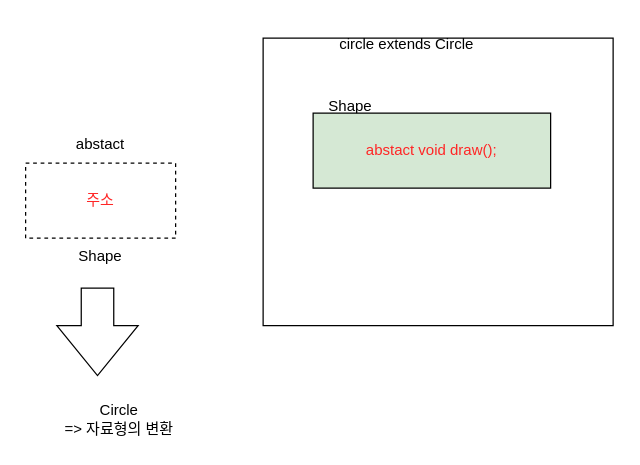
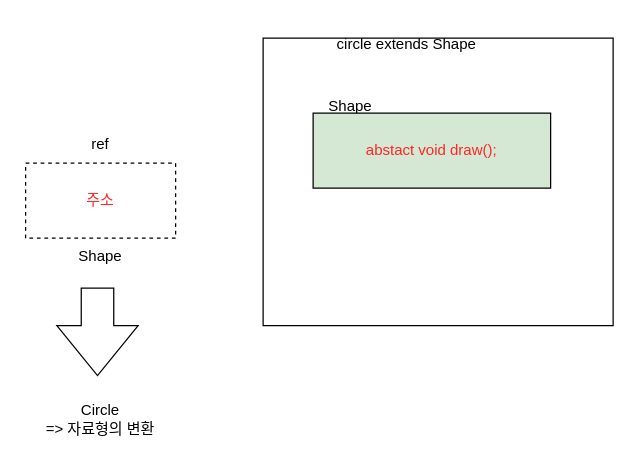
- <mxCell id="8" value="circle extends Circle" style="text;html=1;strokeColor=none;fillColor=none;align=center;verticalAlign=middle;whiteSpace=wrap;rounded=0;" vertex="1" parent="1"><mxGeometry x="240" y="20" width="170" height="30" as="geometry" /></mxCell>
+ <mxCell id="8" value="circle extends Shape" style="text;html=1;strokeColor=none;fillColor=none;align=center;verticalAlign=middle;whiteSpace=wrap;rounded=0;" vertex="1" parent="1"><mxGeometry x="240" y="20" width="170" height="30" as="geometry" /></mxCell>
- <mxCell id="6" value="abstact" style="text;html=1;strokeColor=none;fillColor=none;align=center;verticalAlign=middle;whiteSpace=wrap;rounded=0;" vertex="1" parent="1"><mxGeometry x="50" y="100" width="60" height="30" as="geometry" /></mxCell>
+ <mxCell id="6" value="ref" style="text;html=1;strokeColor=none;fillColor=none;align=center;verticalAlign=middle;whiteSpace=wrap;rounded=0;" vertex="1" parent="1"><mxGeometry x="50" y="100" width="60" height="30" as="geometry" /></mxCell>
- <mxCell id="5" value="Circle&lt;br&gt;=&amp;gt; 자료형의 변환" style="text;html=1;strokeColor=none;fillColor=none;align=center;verticalAlign=middle;whiteSpace=wrap;rounded=0;" vertex="1" parent="1"><mxGeometry x="35" y="320" width="120" height="30" as="geometry" /></mxCell>
+ <mxCell id="5" value="Circle&lt;br&gt;=&amp;gt; 자료형의 변환" style="text;html=1;strokeColor=none;fillColor=none;align=center;verticalAlign=middle;whiteSpace=wrap;rounded=0;" vertex="1" parent="1"><mxGeometry x="20" y="320" width="120" height="30" as="geometry" /></mxCell>
